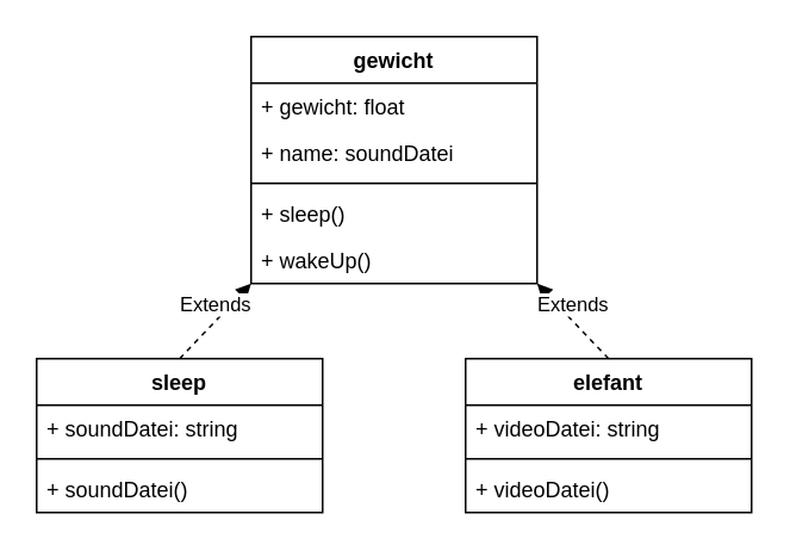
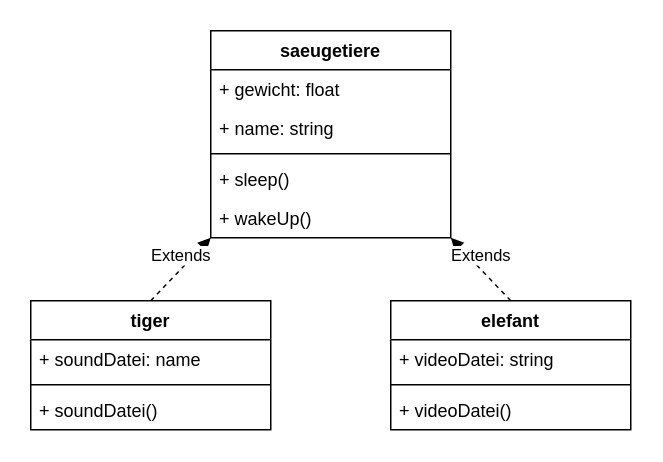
- <mxCell id="2" value="gewicht" style="swimlane;fontStyle=1;align=center;verticalAlign=top;childLayout=stackLayout;horizontal=1;startSize=26;horizontalStack=0;resizeParent=1;resizeParentMax=0;resizeLast=0;collapsible=1;marginBottom=0;" vertex="1" parent="1"><mxGeometry x="140" y="20" width="160" height="138" as="geometry" /></mxCell>
+ <mxCell id="2" value="saeugetiere" style="swimlane;fontStyle=1;align=center;verticalAlign=top;childLayout=stackLayout;horizontal=1;startSize=26;horizontalStack=0;resizeParent=1;resizeParentMax=0;resizeLast=0;collapsible=1;marginBottom=0;" vertex="1" parent="1"><mxGeometry x="140" y="20" width="160" height="138" as="geometry" /></mxCell>
- <mxCell id="4" value="+ name: soundDatei" style="text;strokeColor=none;fillColor=none;align=left;verticalAlign=top;spacingLeft=4;spacingRight=4;overflow=hidden;rotatable=0;points=[[0,0.5],[1,0.5]];portConstraint=eastwest;" vertex="1" parent="2"><mxGeometry y="52" width="160" height="26" as="geometry" /></mxCell>
+ <mxCell id="4" value="+ name: string" style="text;strokeColor=none;fillColor=none;align=left;verticalAlign=top;spacingLeft=4;spacingRight=4;overflow=hidden;rotatable=0;points=[[0,0.5],[1,0.5]];portConstraint=eastwest;" vertex="1" parent="2"><mxGeometry y="52" width="160" height="26" as="geometry" /></mxCell>
- <mxCell id="8" value="sleep" style="swimlane;fontStyle=1;align=center;verticalAlign=top;childLayout=stackLayout;horizontal=1;startSize=26;horizontalStack=0;resizeParent=1;resizeParentMax=0;resizeLast=0;collapsible=1;marginBottom=0;" vertex="1" parent="1"><mxGeometry x="20" y="200" width="160" height="86" as="geometry" /></mxCell>
+ <mxCell id="8" value="tiger" style="swimlane;fontStyle=1;align=center;verticalAlign=top;childLayout=stackLayout;horizontal=1;startSize=26;horizontalStack=0;resizeParent=1;resizeParentMax=0;resizeLast=0;collapsible=1;marginBottom=0;" vertex="1" parent="1"><mxGeometry x="20" y="200" width="160" height="86" as="geometry" /></mxCell>
- <mxCell id="9" value="+ soundDatei: string" style="text;strokeColor=none;fillColor=none;align=left;verticalAlign=top;spacingLeft=4;spacingRight=4;overflow=hidden;rotatable=0;points=[[0,0.5],[1,0.5]];portConstraint=eastwest;" vertex="1" parent="8"><mxGeometry y="26" width="160" height="26" as="geometry" /></mxCell>
+ <mxCell id="9" value="+ soundDatei: name" style="text;strokeColor=none;fillColor=none;align=left;verticalAlign=top;spacingLeft=4;spacingRight=4;overflow=hidden;rotatable=0;points=[[0,0.5],[1,0.5]];portConstraint=eastwest;" vertex="1" parent="8"><mxGeometry y="26" width="160" height="26" as="geometry" /></mxCell>
